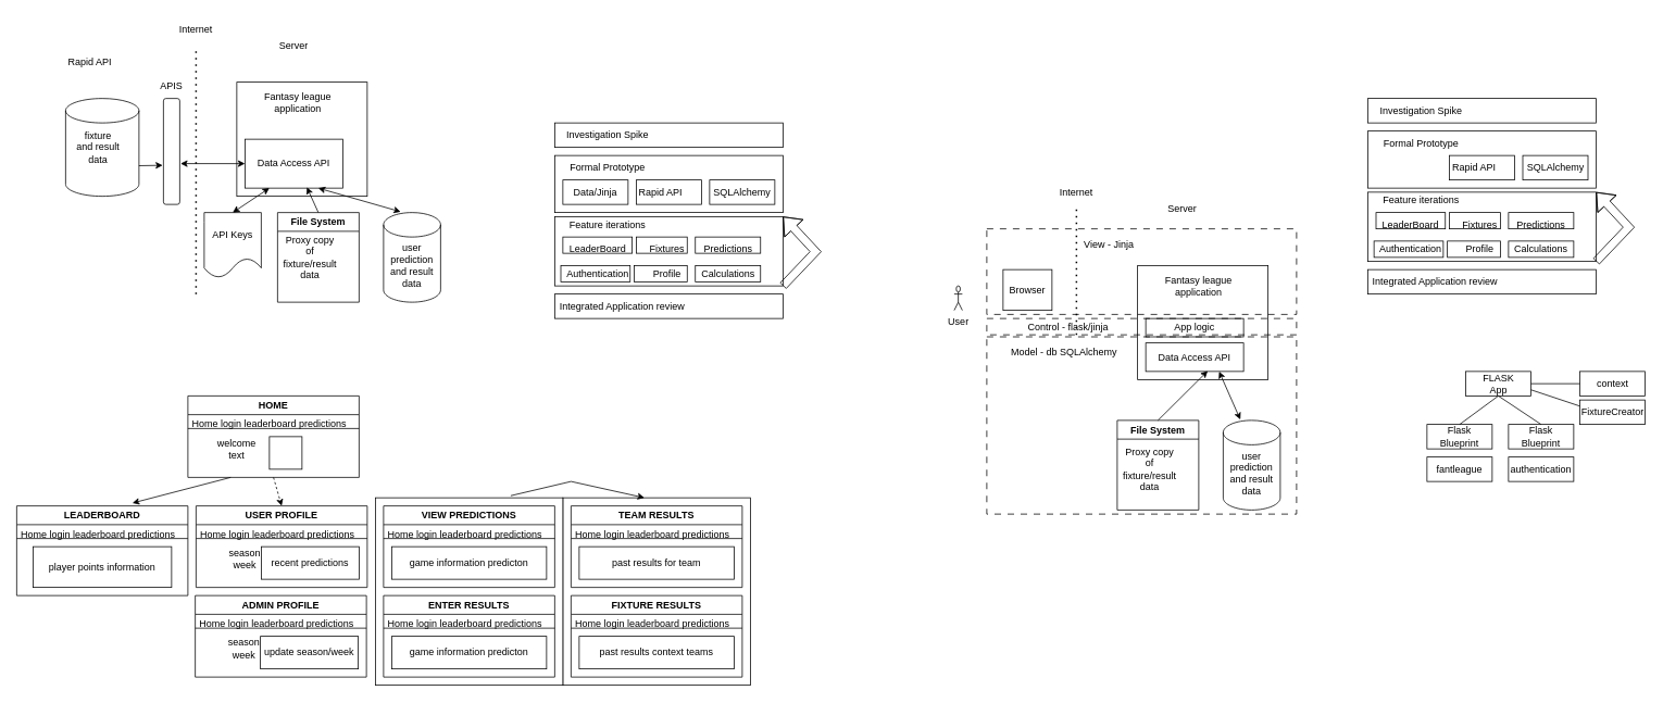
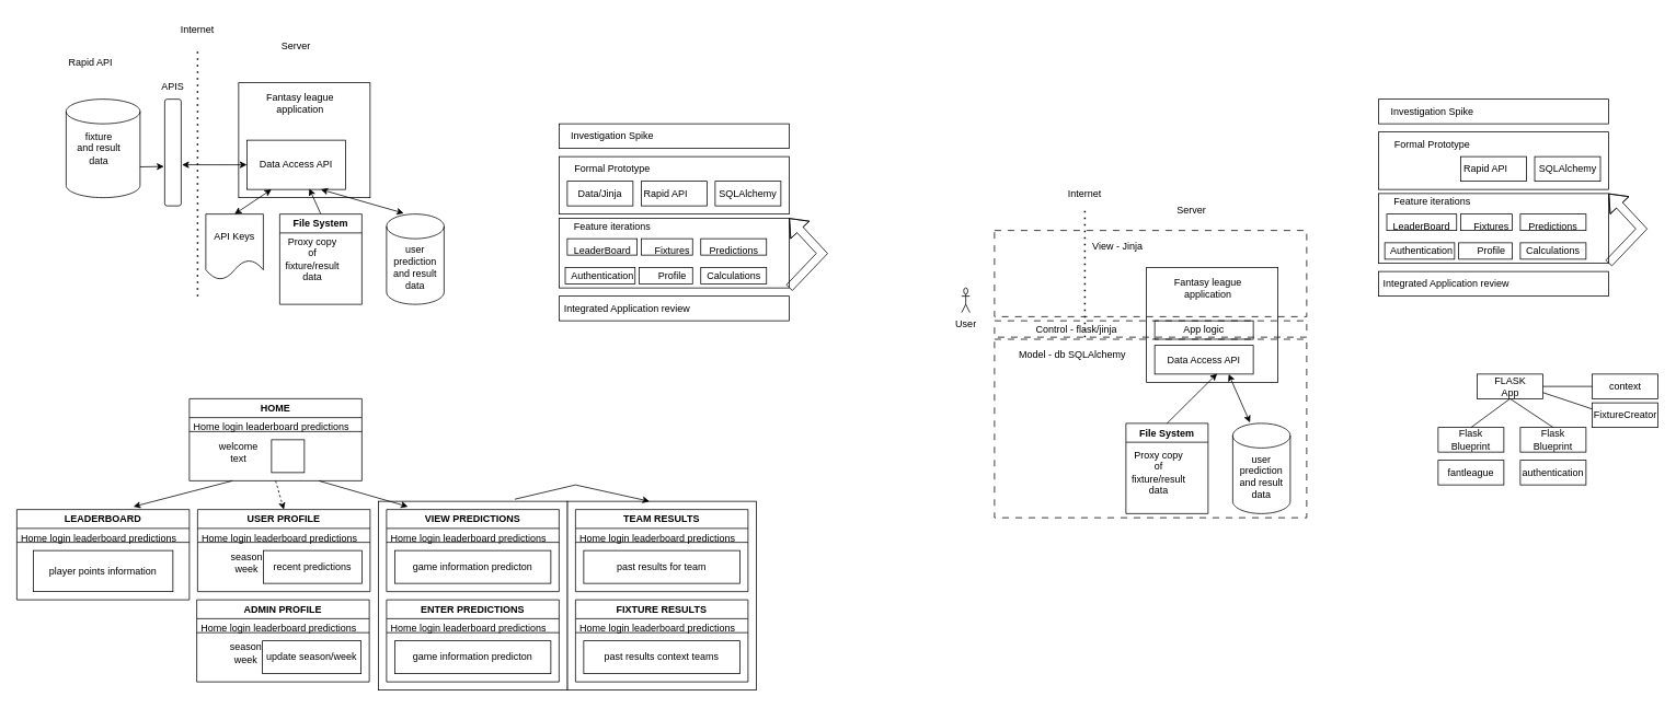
- <mxCell id="79" value="Browser" style="rounded=0;whiteSpace=wrap;html=1;" parent="65" vertex="1"><mxGeometry x="60" y="110" width="60" height="50" as="geometry" /></mxCell>
+ <mxCell id="63" value="" style="endArrow=classic;html=1;rounded=0;exitX=0.75;exitY=1;exitDx=0;exitDy=0;entryX=0.124;entryY=-0.035;entryDx=0;entryDy=0;entryPerimeter=0;" parent="1" source="26" target="45" edge="1"><mxGeometry width="50" height="50" relative="1" as="geometry"><mxPoint x="390" y="620" as="sourcePoint" /><mxPoint x="440" y="570" as="targetPoint" /></mxGeometry></mxCell>
- <mxCell id="49" value="ENTER RESULTS" style="swimlane;whiteSpace=wrap;html=1;" parent="1" vertex="1"><mxGeometry x="470" y="730" width="210" height="100" as="geometry" /></mxCell>
+ <mxCell id="49" value="ENTER PREDICTIONS" style="swimlane;whiteSpace=wrap;html=1;" parent="1" vertex="1"><mxGeometry x="470" y="730" width="210" height="100" as="geometry" /></mxCell>
